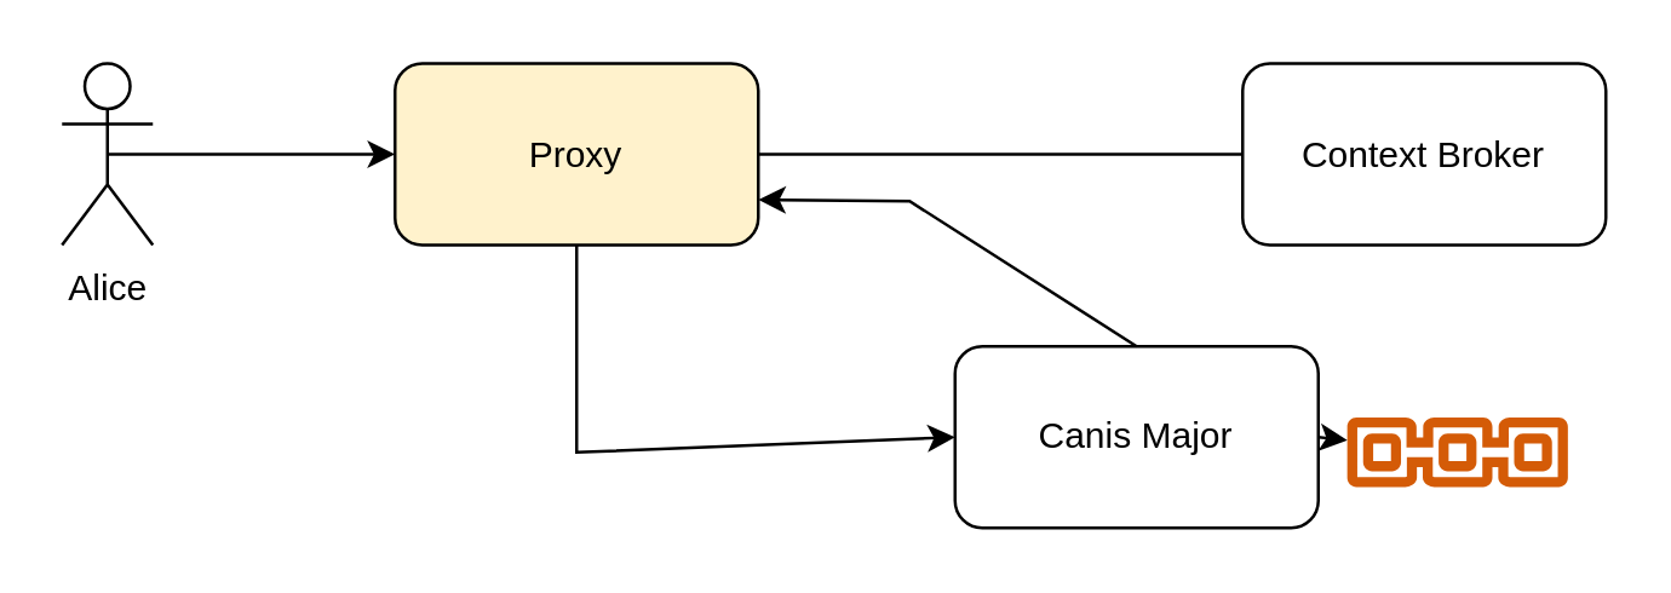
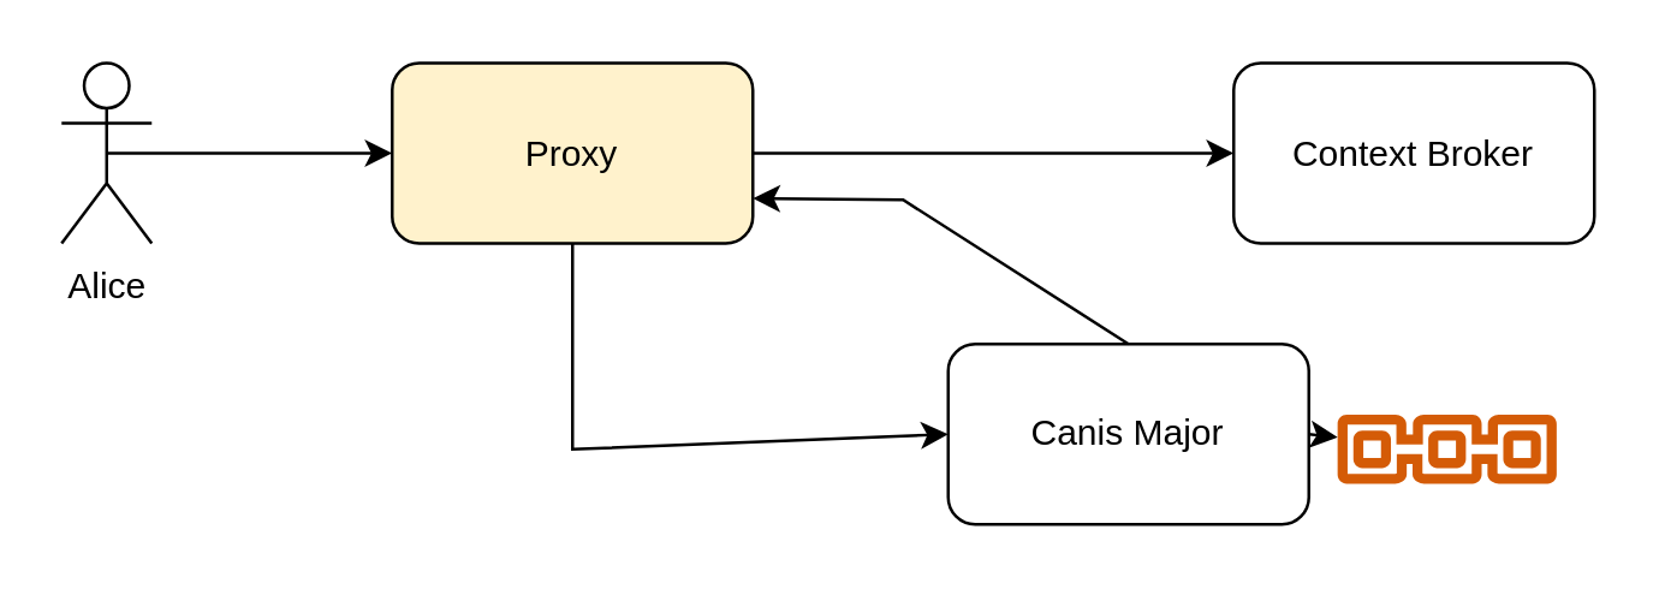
- <mxCell id="11" value="" style="endArrow=none;html=1;rounded=0;exitX=1;exitY=0.5;exitDx=0;exitDy=0;entryX=0;entryY=0.5;entryDx=0;entryDy=0;" edge="1" parent="1" source="8" target="2"><mxGeometry width="50" height="50" relative="1" as="geometry"><mxPoint x="350" y="-41" as="sourcePoint" /><mxPoint x="400" y="-91" as="targetPoint" /></mxGeometry></mxCell>
+ <mxCell id="11" value="" style="endArrow=classic;html=1;rounded=0;exitX=1;exitY=0.5;exitDx=0;exitDy=0;entryX=0;entryY=0.5;entryDx=0;entryDy=0;" edge="1" parent="1" source="8" target="2"><mxGeometry width="50" height="50" relative="1" as="geometry"><mxPoint x="350" y="-41" as="sourcePoint" /><mxPoint x="400" y="-91" as="targetPoint" /></mxGeometry></mxCell>
